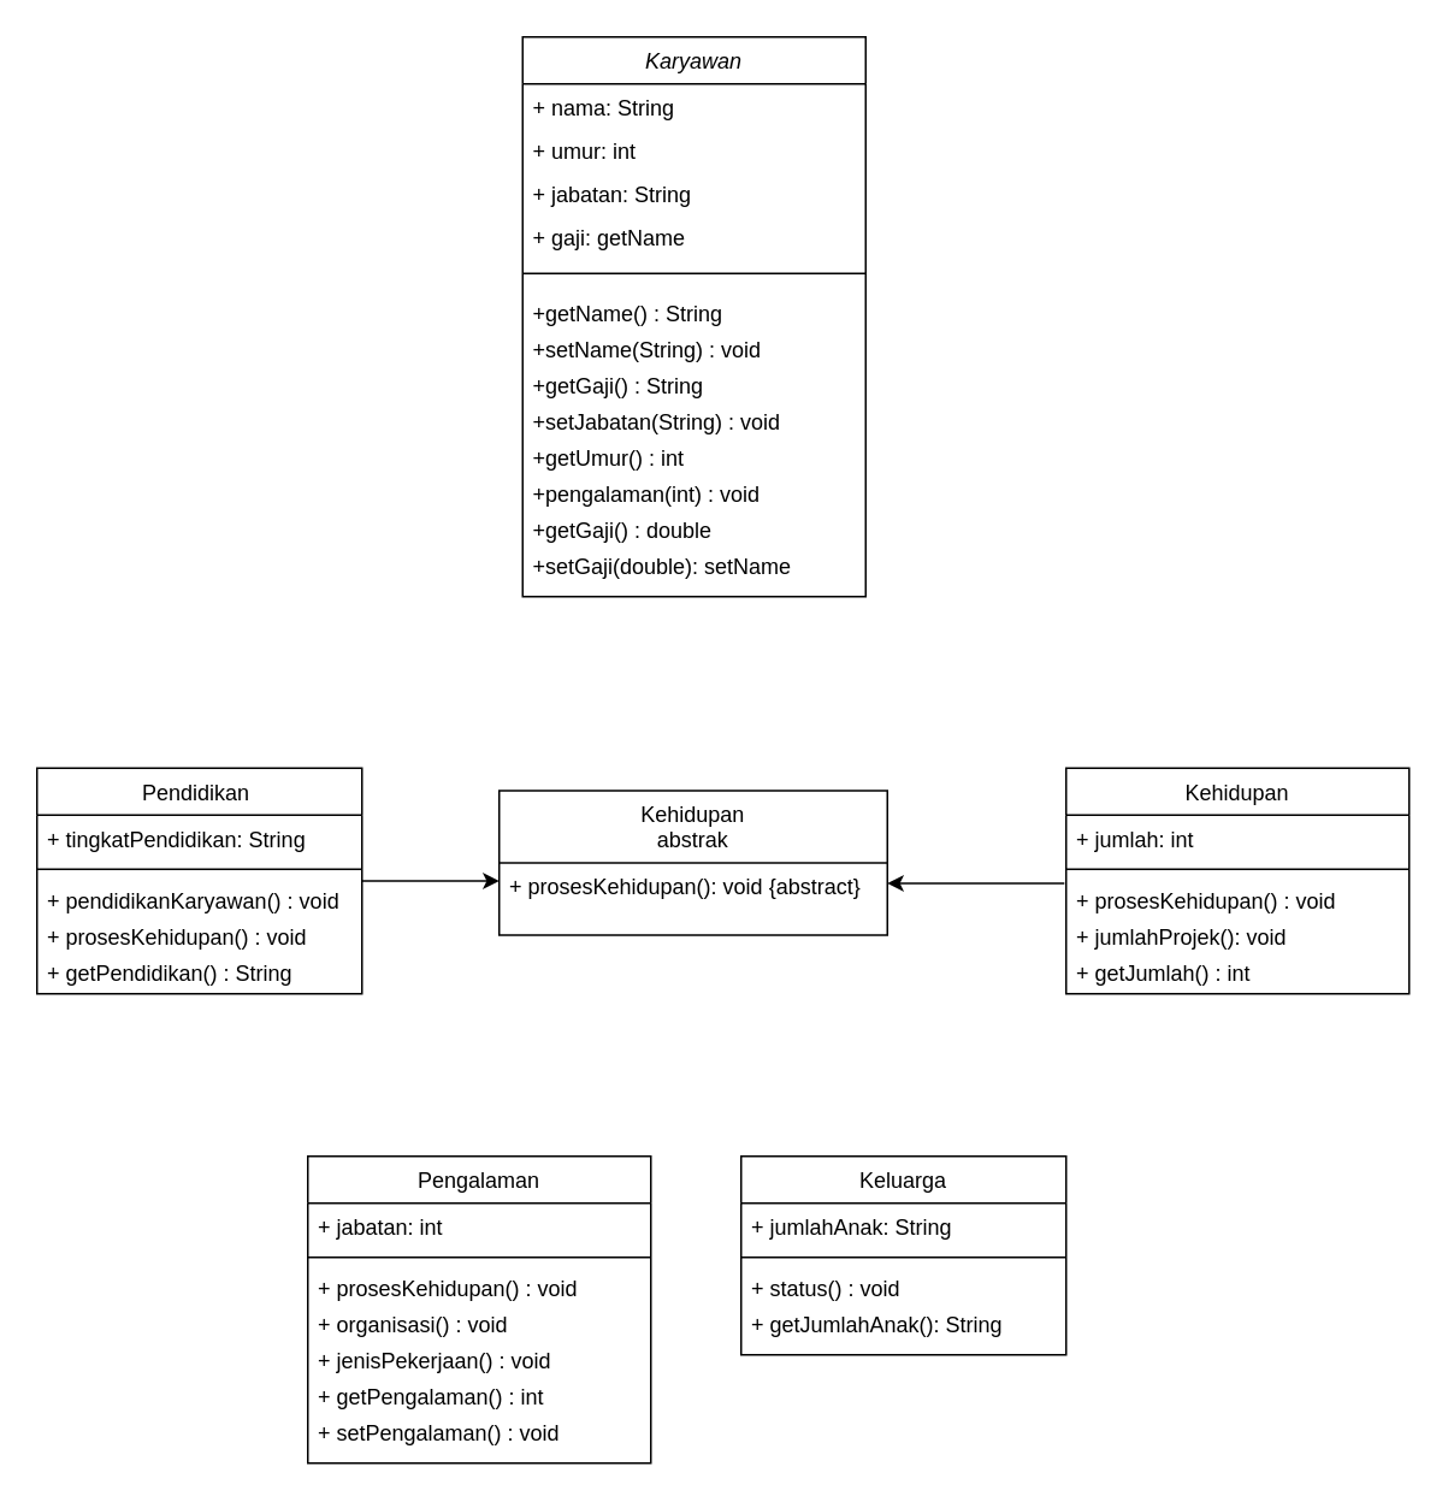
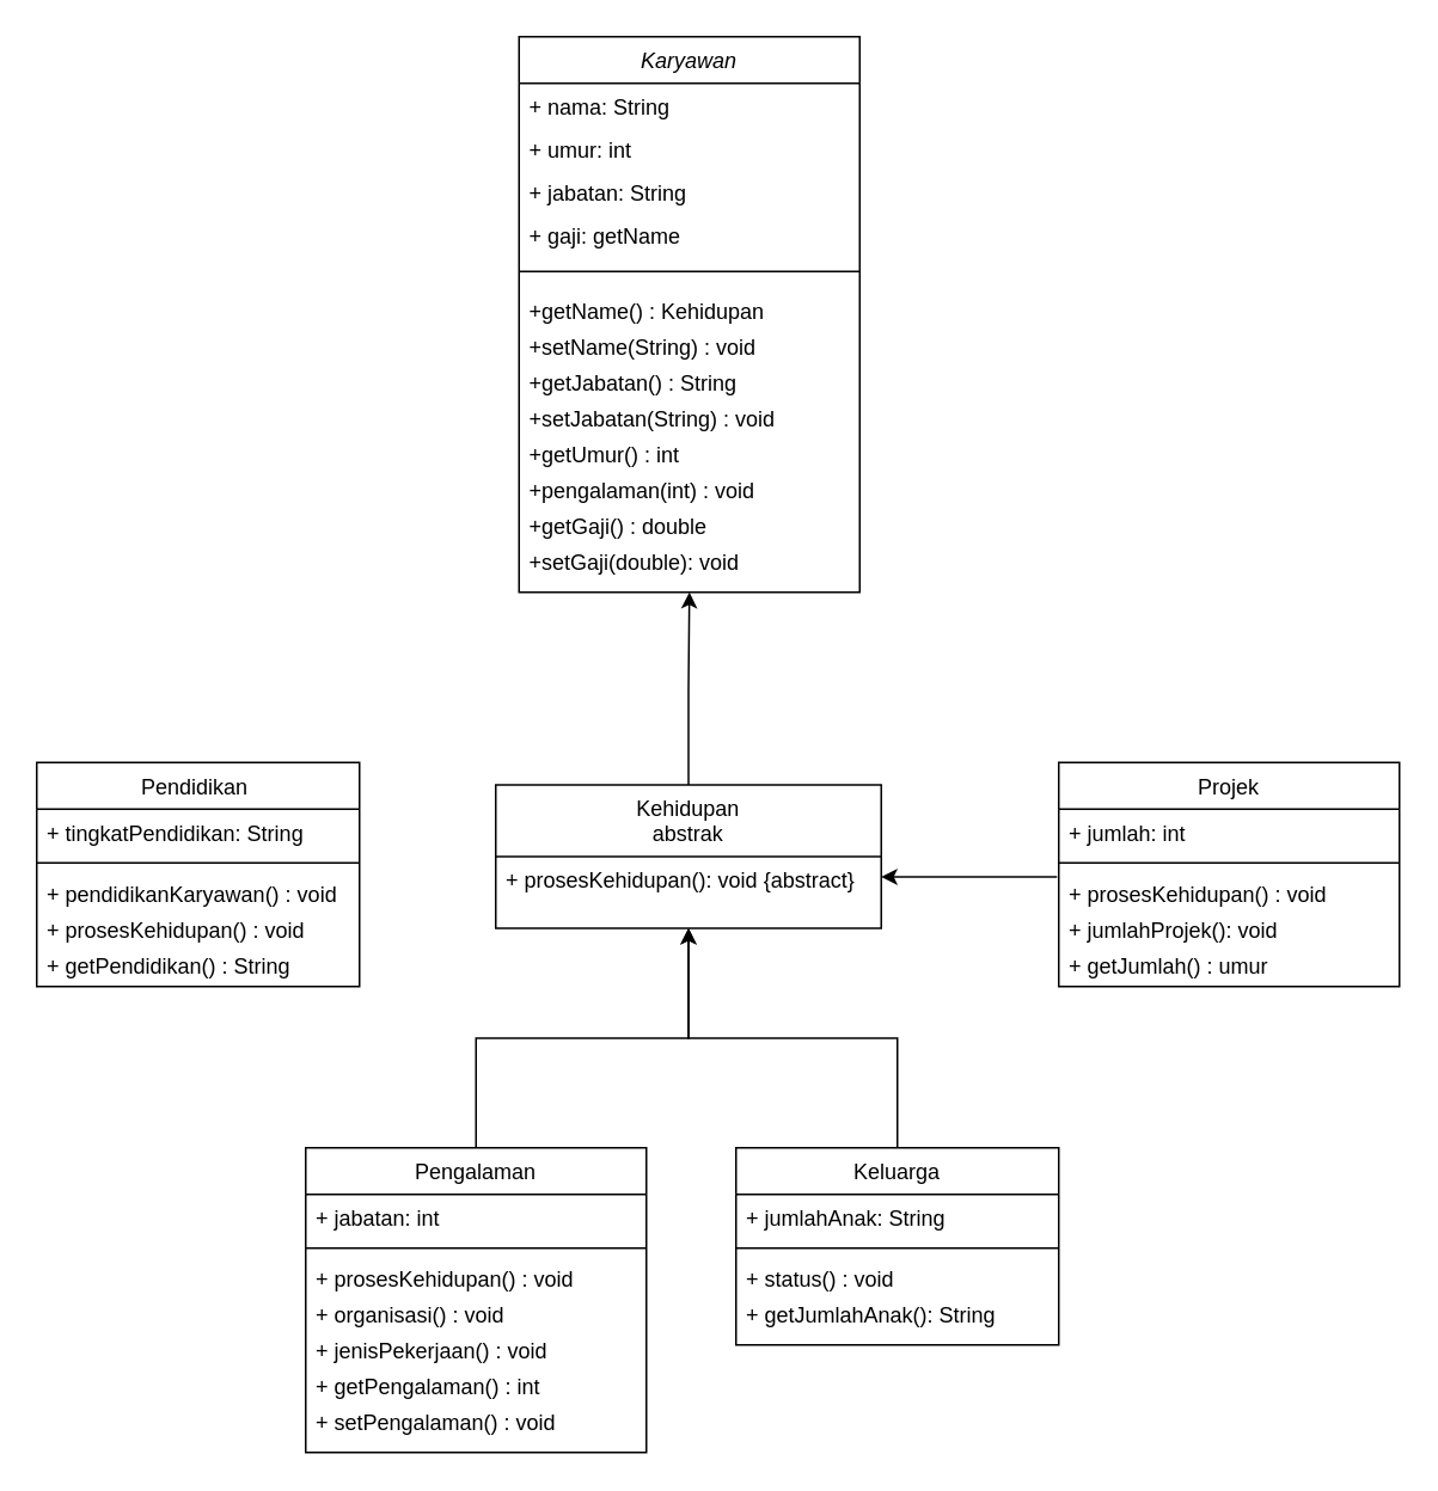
- <mxCell id="8" value="+getName() : String" style="text;align=left;verticalAlign=top;spacingLeft=4;spacingRight=4;overflow=hidden;rotatable=0;points=[[0,0.5],[1,0.5]];portConstraint=eastwest;" vertex="1" parent="2"><mxGeometry y="140" width="190" height="20" as="geometry" /></mxCell>
+ <mxCell id="8" value="+getName() : Kehidupan" style="text;align=left;verticalAlign=top;spacingLeft=4;spacingRight=4;overflow=hidden;rotatable=0;points=[[0,0.5],[1,0.5]];portConstraint=eastwest;" vertex="1" parent="2"><mxGeometry y="140" width="190" height="20" as="geometry" /></mxCell>
- <mxCell id="10" value="+getGaji() : String" style="text;align=left;verticalAlign=top;spacingLeft=4;spacingRight=4;overflow=hidden;rotatable=0;points=[[0,0.5],[1,0.5]];portConstraint=eastwest;" vertex="1" parent="2"><mxGeometry y="180" width="190" height="20" as="geometry" /></mxCell>
+ <mxCell id="10" value="+getJabatan() : String" style="text;align=left;verticalAlign=top;spacingLeft=4;spacingRight=4;overflow=hidden;rotatable=0;points=[[0,0.5],[1,0.5]];portConstraint=eastwest;" vertex="1" parent="2"><mxGeometry y="180" width="190" height="20" as="geometry" /></mxCell>
- <mxCell id="15" value="+setGaji(double): setName" style="text;align=left;verticalAlign=top;spacingLeft=4;spacingRight=4;overflow=hidden;rotatable=0;points=[[0,0.5],[1,0.5]];portConstraint=eastwest;" vertex="1" parent="2"><mxGeometry y="280" width="190" height="20" as="geometry" /></mxCell>
+ <mxCell id="15" value="+setGaji(double): void" style="text;align=left;verticalAlign=top;spacingLeft=4;spacingRight=4;overflow=hidden;rotatable=0;points=[[0,0.5],[1,0.5]];portConstraint=eastwest;" vertex="1" parent="2"><mxGeometry y="280" width="190" height="20" as="geometry" /></mxCell>
+ <mxCell id="44" value="" style="edgeStyle=orthogonalEdgeStyle;rounded=0;orthogonalLoop=1;jettySize=auto;html=1;entryX=0.5;entryY=1;entryDx=0;entryDy=0;" edge="1" parent="1" source="45" target="2"><mxGeometry relative="1" as="geometry" /></mxCell>
- <mxCell id="23" value="Kehidupan" style="swimlane;fontStyle=0;align=center;verticalAlign=top;childLayout=stackLayout;horizontal=1;startSize=26;horizontalStack=0;resizeParent=1;resizeLast=0;collapsible=1;marginBottom=0;rounded=0;shadow=0;strokeWidth=1;" vertex="1" parent="1"><mxGeometry x="590" y="425" width="190" height="125" as="geometry"><mxRectangle x="550" y="140" width="160" height="26" as="alternateBounds" /></mxGeometry></mxCell>
+ <mxCell id="23" value="Projek" style="swimlane;fontStyle=0;align=center;verticalAlign=top;childLayout=stackLayout;horizontal=1;startSize=26;horizontalStack=0;resizeParent=1;resizeLast=0;collapsible=1;marginBottom=0;rounded=0;shadow=0;strokeWidth=1;" vertex="1" parent="1"><mxGeometry x="590" y="425" width="190" height="125" as="geometry"><mxRectangle x="550" y="140" width="160" height="26" as="alternateBounds" /></mxGeometry></mxCell>
- <mxCell id="16" value="" style="edgeStyle=orthogonalEdgeStyle;rounded=0;orthogonalLoop=1;jettySize=auto;html=1;" edge="1" parent="1" source="17" target="46"><mxGeometry relative="1" as="geometry" /></mxCell>
- <mxCell id="28" value="+ getJumlah() : int" style="text;align=left;verticalAlign=top;spacingLeft=4;spacingRight=4;overflow=hidden;rotatable=0;points=[[0,0.5],[1,0.5]];portConstraint=eastwest;" vertex="1" parent="23"><mxGeometry y="100" width="190" height="20" as="geometry" /></mxCell>
+ <mxCell id="28" value="+ getJumlah() : umur" style="text;align=left;verticalAlign=top;spacingLeft=4;spacingRight=4;overflow=hidden;rotatable=0;points=[[0,0.5],[1,0.5]];portConstraint=eastwest;" vertex="1" parent="23"><mxGeometry y="100" width="190" height="20" as="geometry" /></mxCell>
+ <mxCell id="29" value="" style="edgeStyle=orthogonalEdgeStyle;rounded=0;orthogonalLoop=1;jettySize=auto;html=1;entryX=0.5;entryY=1;entryDx=0;entryDy=0;" edge="1" parent="1" source="30" target="45"><mxGeometry relative="1" as="geometry" /></mxCell>
+ <mxCell id="38" style="edgeStyle=orthogonalEdgeStyle;rounded=0;orthogonalLoop=1;jettySize=auto;html=1;entryX=0.5;entryY=1;entryDx=0;entryDy=0;" edge="1" parent="1" source="39" target="45"><mxGeometry relative="1" as="geometry" /></mxCell>
